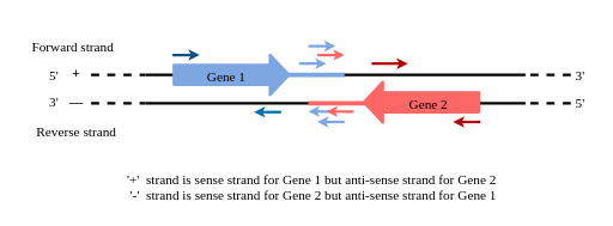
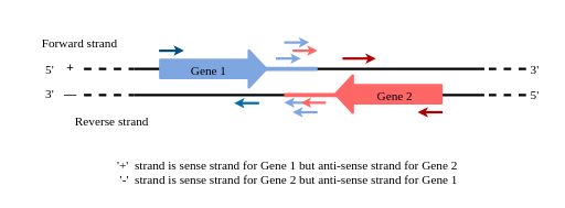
- <mxCell id="19" value="Forward strand" style="text;html=1;align=center;verticalAlign=middle;resizable=0;points=[];autosize=1;fontSize=15;fontFamily=Comic Sans MS;" parent="3" vertex="1"><mxGeometry y="21" width="120" height="20" as="geometry" /></mxCell>
+ <mxCell id="19" value="Forward strand" style="text;html=1;align=center;verticalAlign=middle;resizable=0;points=[];autosize=1;fontSize=15;fontFamily=Comic Sans MS;" parent="3" vertex="1"><mxGeometry x="15" y="21" width="120" height="20" as="geometry" /></mxCell>
- <mxCell id="20" value="Reverse strand" style="text;html=1;align=center;verticalAlign=middle;resizable=0;points=[];autosize=1;fontSize=15;fontFamily=Comic Sans MS;" parent="3" vertex="1"><mxGeometry x="4.031" y="115.5" width="120" height="20" as="geometry" /></mxCell>
+ <mxCell id="20" value="Reverse strand" style="text;html=1;align=center;verticalAlign=middle;resizable=0;points=[];autosize=1;fontSize=15;fontFamily=Comic Sans MS;" parent="3" vertex="1"><mxGeometry x="54.031" y="115.5" width="120" height="20" as="geometry" /></mxCell>
